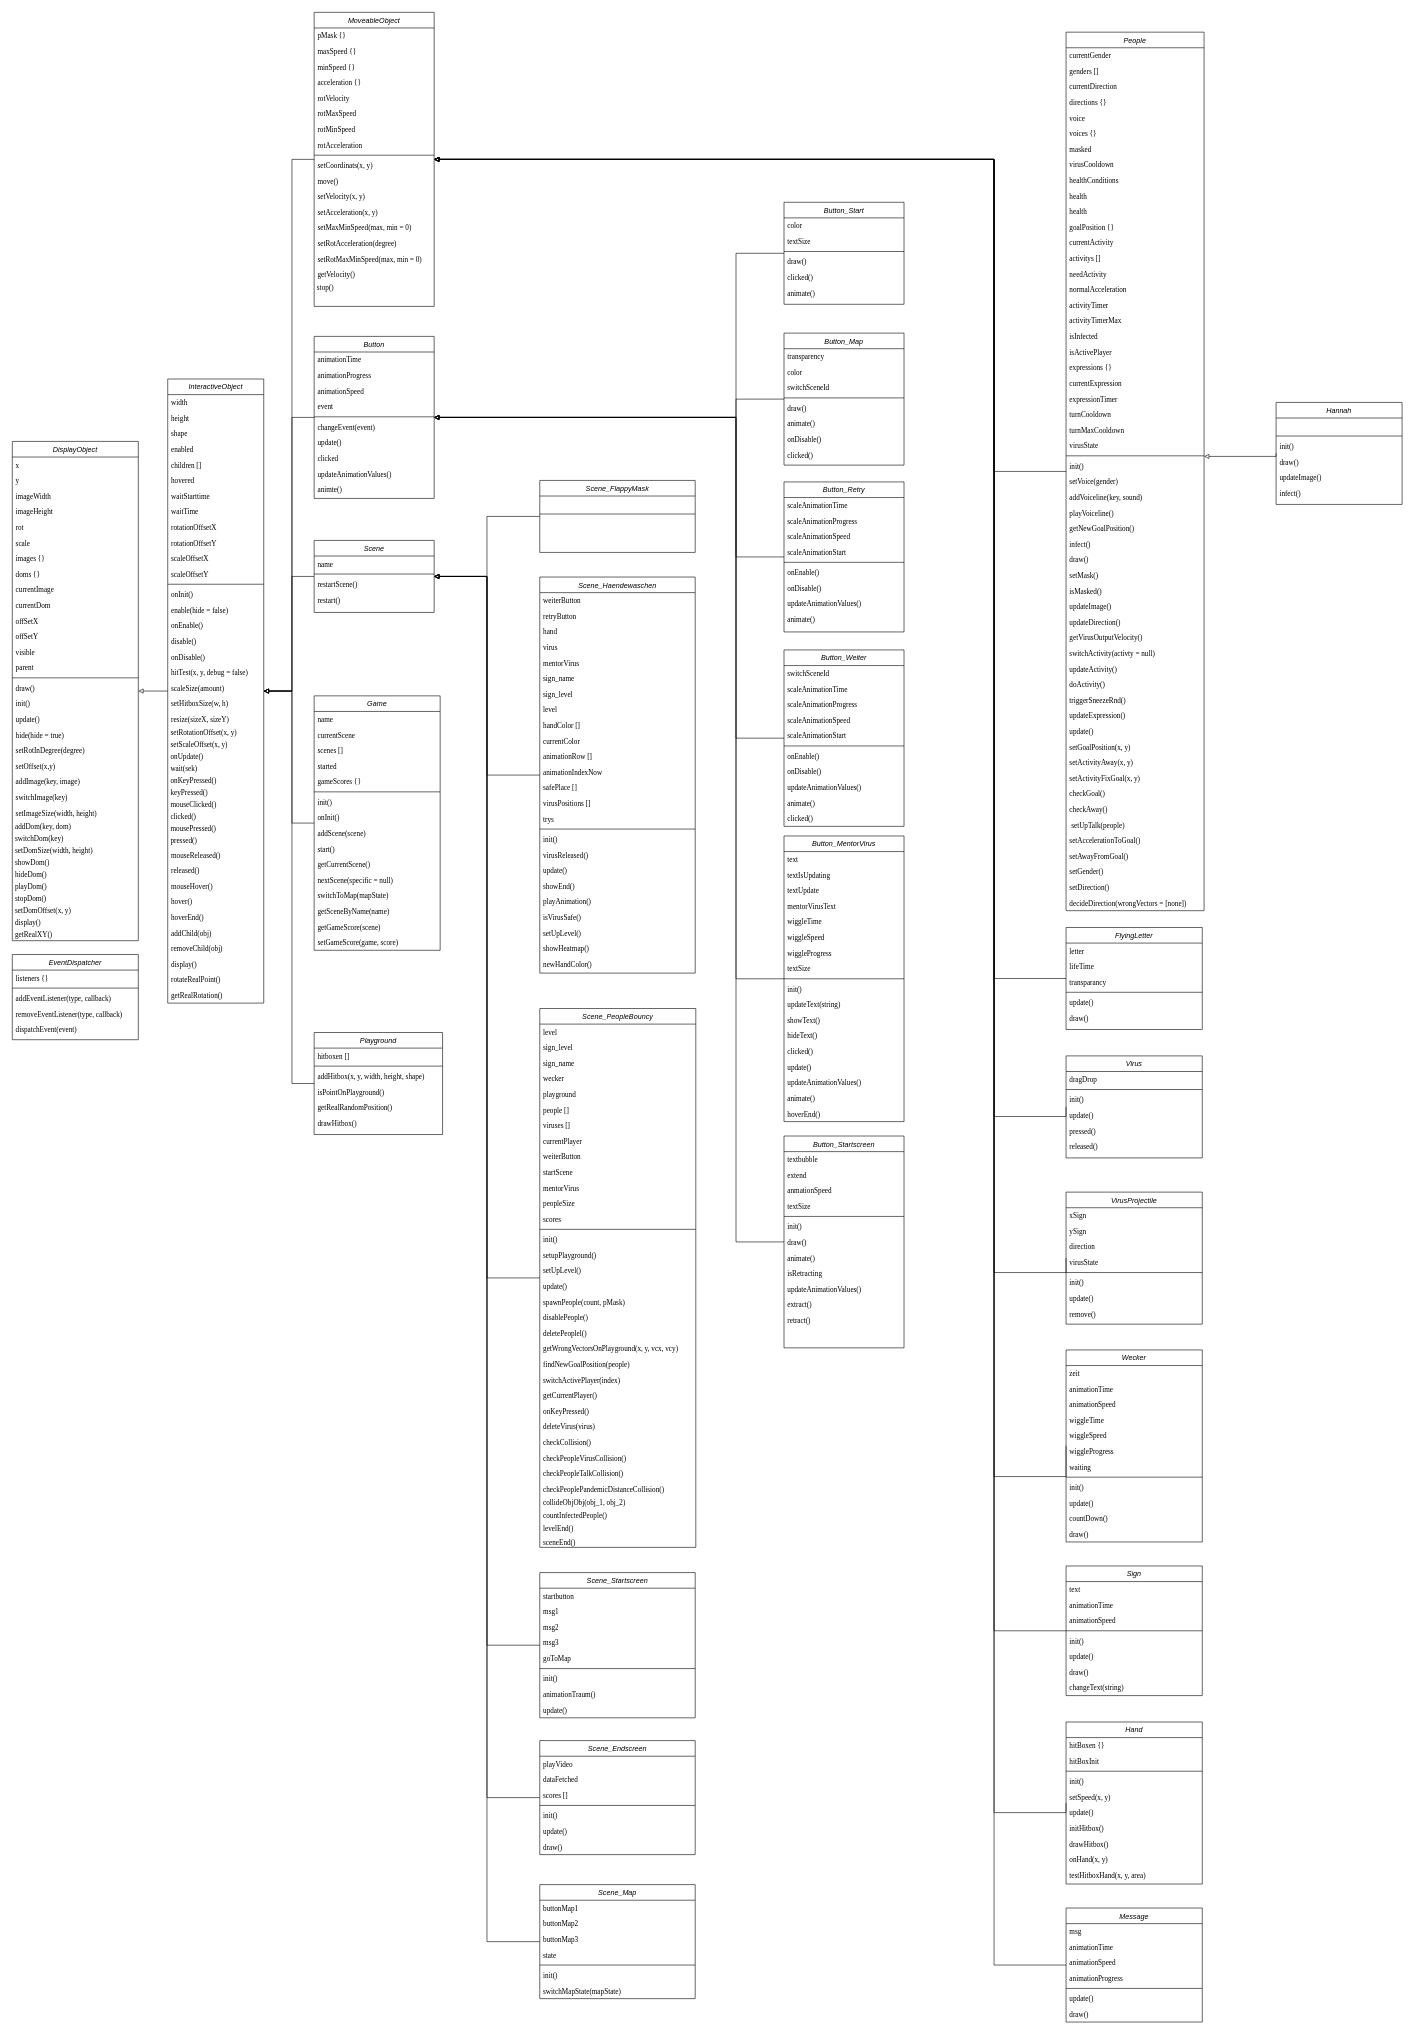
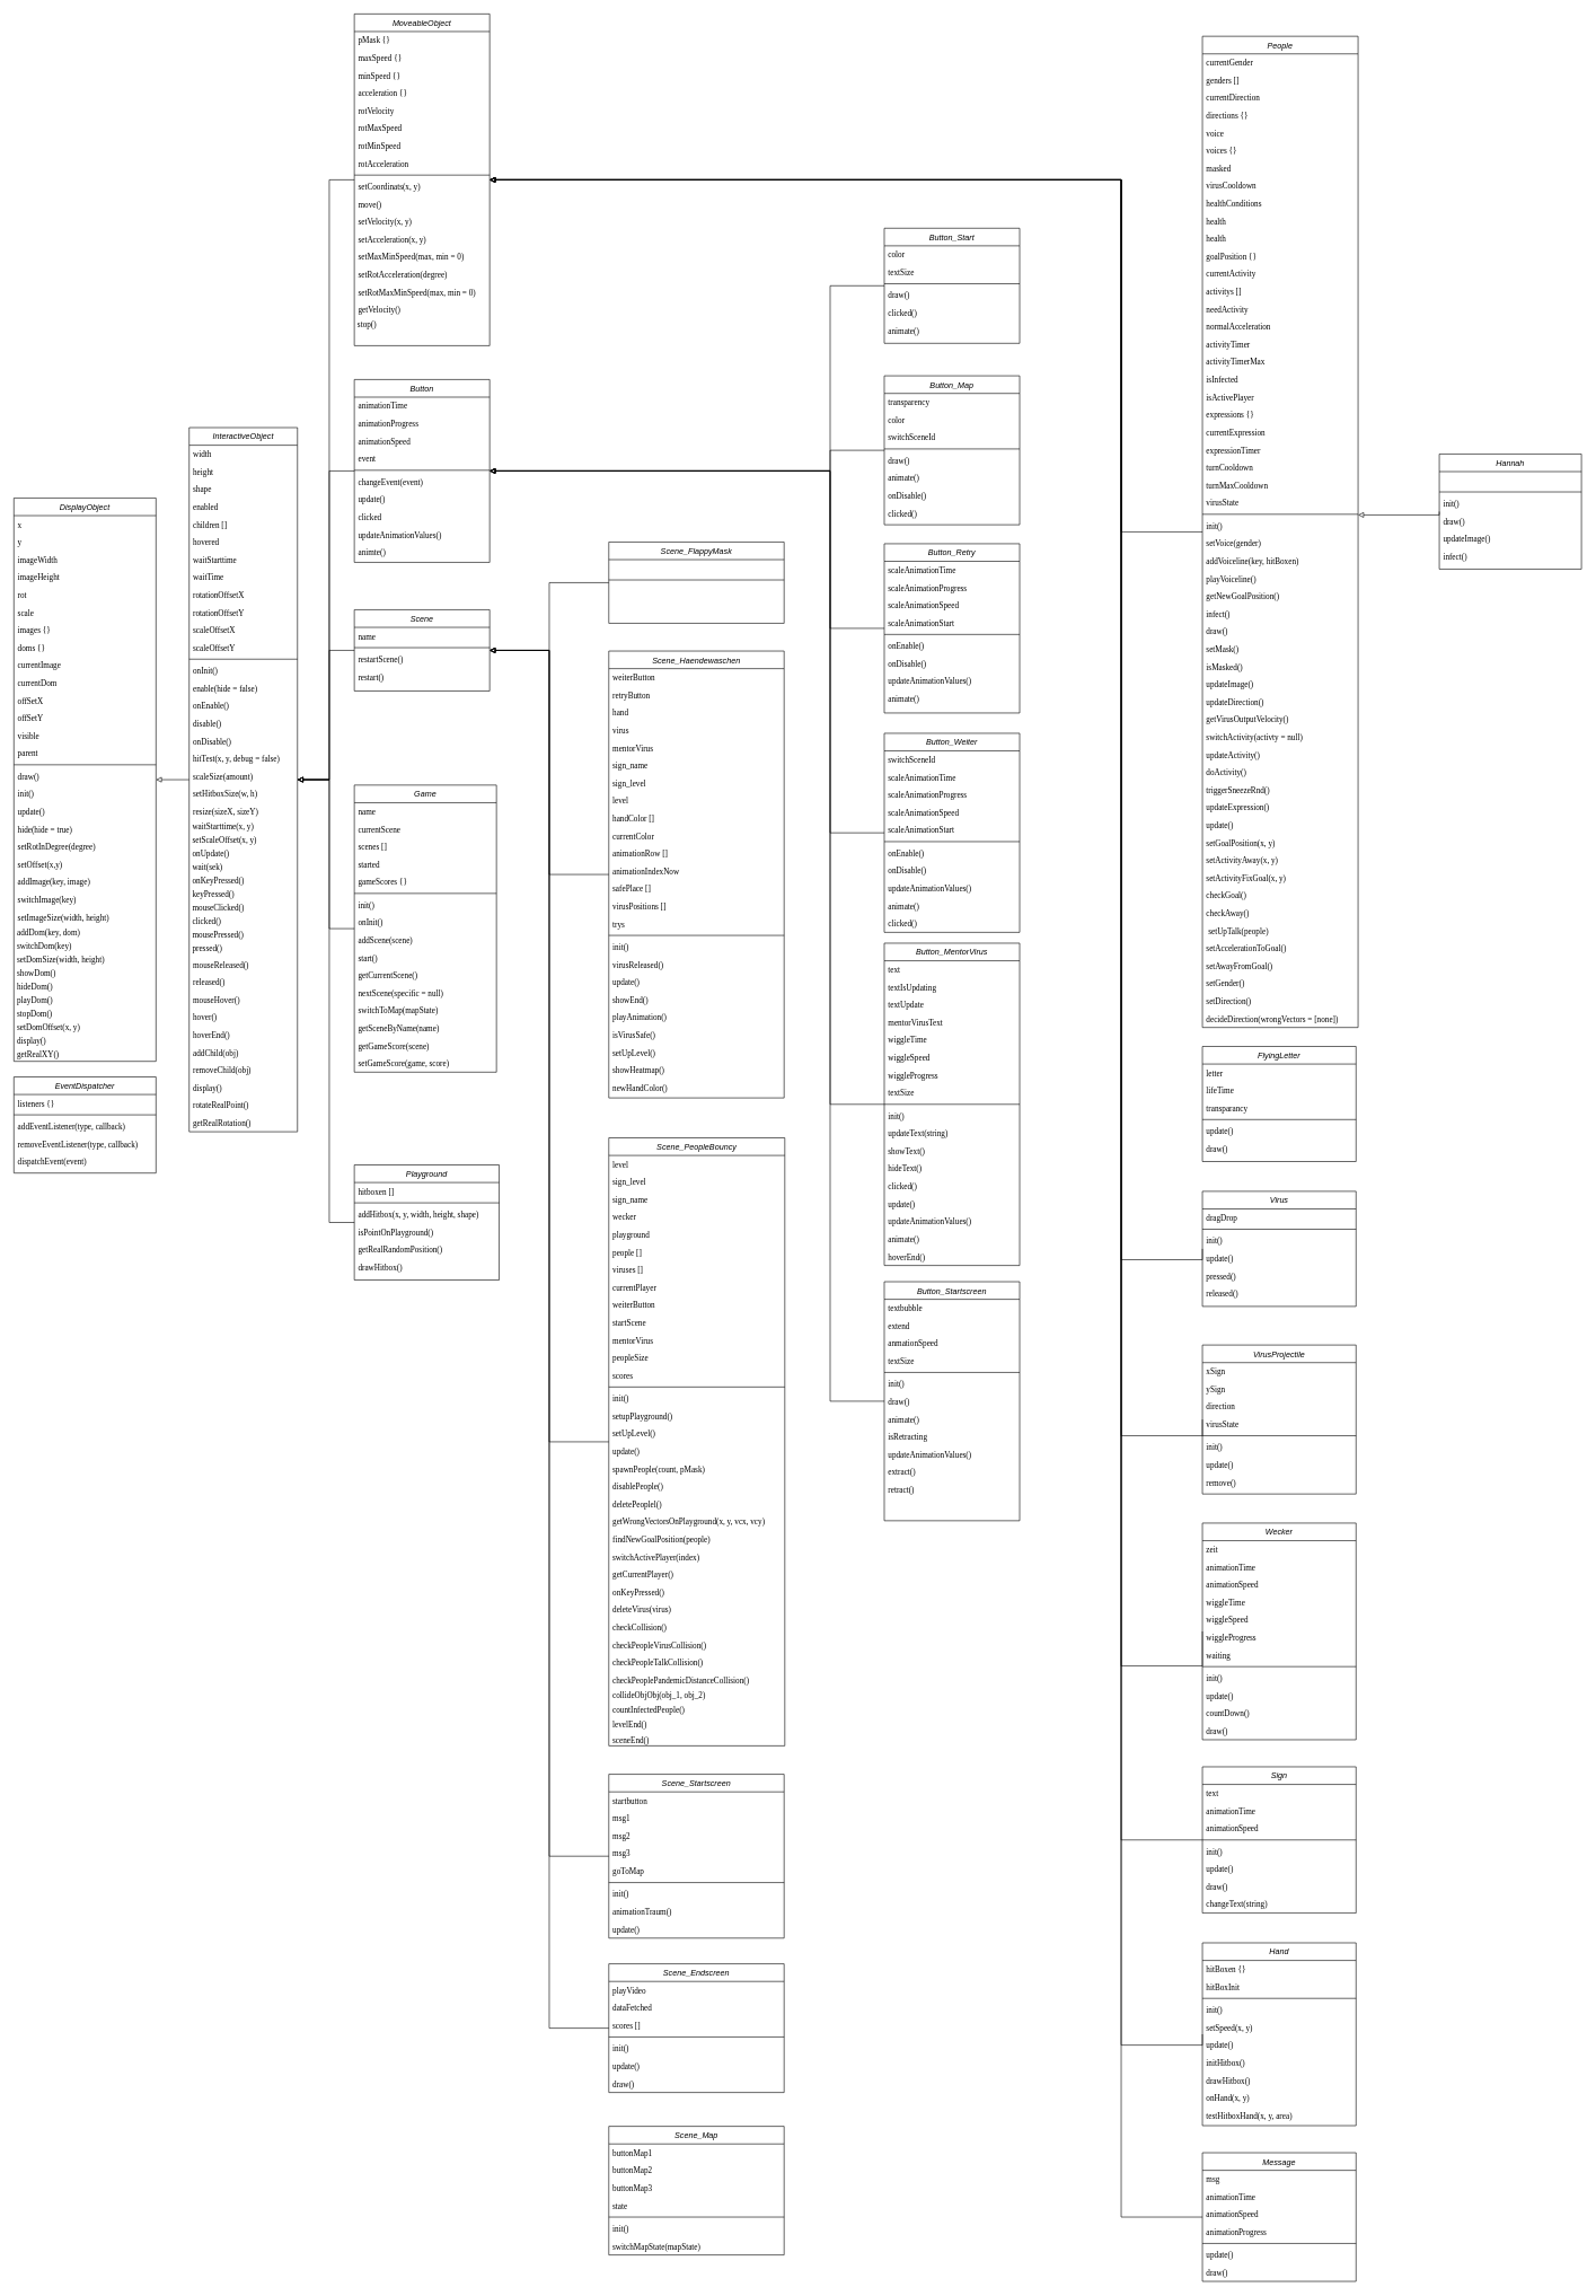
- <mxCell id="40" value="addVoiceline(key, sound)" style="text;align=left;verticalAlign=top;spacingLeft=4;spacingRight=4;overflow=hidden;rotatable=0;points=[[0,0.5],[1,0.5]];portConstraint=eastwest;fontFamily=frutiger CE 55 Roman;FType=w;" vertex="1" parent="10"><mxGeometry y="762" width="230" height="26" as="geometry" /></mxCell>
+ <mxCell id="40" value="addVoiceline(key, hitBoxen)" style="text;align=left;verticalAlign=top;spacingLeft=4;spacingRight=4;overflow=hidden;rotatable=0;points=[[0,0.5],[1,0.5]];portConstraint=eastwest;fontFamily=frutiger CE 55 Roman;FType=w;" vertex="1" parent="10"><mxGeometry y="762" width="230" height="26" as="geometry" /></mxCell>
- <mxCell id="417" value="&amp;nbsp;setRotationOffset(x, y)" style="text;html=1;align=left;verticalAlign=middle;resizable=0;points=[];autosize=1;fontFamily=Frutiger CE 55 Roman;" vertex="1" parent="394"><mxGeometry y="580" width="160" height="20" as="geometry" /></mxCell>
+ <mxCell id="417" value="&amp;nbsp;waitStarttime(x, y)" style="text;html=1;align=left;verticalAlign=middle;resizable=0;points=[];autosize=1;fontFamily=Frutiger CE 55 Roman;" vertex="1" parent="394"><mxGeometry y="580" width="160" height="20" as="geometry" /></mxCell>
- <mxCell id="458" style="edgeStyle=orthogonalEdgeStyle;rounded=0;orthogonalLoop=1;jettySize=auto;html=1;exitX=0;exitY=0.5;exitDx=0;exitDy=0;entryX=1;entryY=0.5;entryDx=0;entryDy=0;endArrow=block;endFill=0;" edge="1" parent="1" source="67" target="375"><mxGeometry relative="1" as="geometry"><Array as="points"><mxPoint x="1656" y="1630" /><mxPoint x="1656" y="265" /></Array></mxGeometry></mxCell>
- <mxCell id="444" style="edgeStyle=orthogonalEdgeStyle;rounded=0;orthogonalLoop=1;jettySize=auto;html=1;exitX=0;exitY=0.5;exitDx=0;exitDy=0;entryX=1;entryY=0.5;entryDx=0;entryDy=0;endArrow=block;endFill=0;" edge="1" parent="1" source="242" target="370"><mxGeometry relative="1" as="geometry" /></mxCell>
